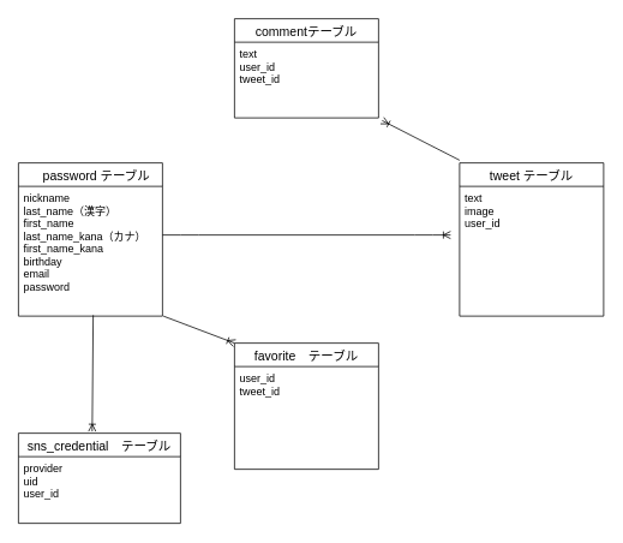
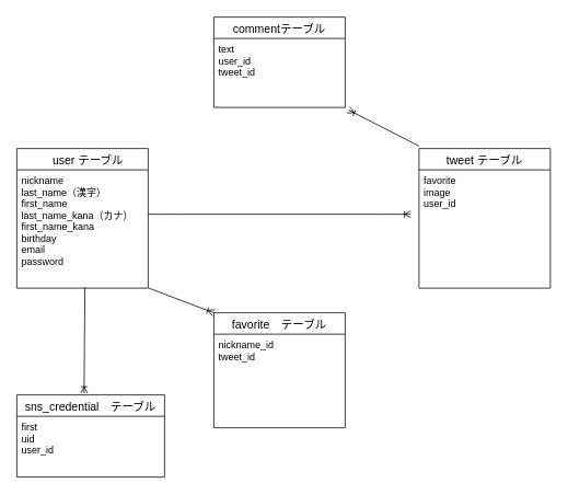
- <mxCell id="2" value="　password テーブル" style="swimlane;fontStyle=0;childLayout=stackLayout;horizontal=1;startSize=26;horizontalStack=0;resizeParent=1;resizeParentMax=0;resizeLast=0;collapsible=1;marginBottom=0;align=center;fontSize=14;" parent="1" vertex="1"><mxGeometry x="20" y="180" width="160" height="170" as="geometry" /></mxCell>
+ <mxCell id="2" value="　user テーブル" style="swimlane;fontStyle=0;childLayout=stackLayout;horizontal=1;startSize=26;horizontalStack=0;resizeParent=1;resizeParentMax=0;resizeLast=0;collapsible=1;marginBottom=0;align=center;fontSize=14;" parent="1" vertex="1"><mxGeometry x="20" y="180" width="160" height="170" as="geometry" /></mxCell>
- <mxCell id="5" value="text&#10;image&#10;user_id" style="text;strokeColor=none;fillColor=none;spacingLeft=4;spacingRight=4;overflow=hidden;rotatable=0;points=[[0,0.5],[1,0.5]];portConstraint=eastwest;fontSize=12;" parent="4" vertex="1"><mxGeometry y="26" width="160" height="144" as="geometry" /></mxCell>
+ <mxCell id="5" value="favorite&#10;image&#10;user_id" style="text;strokeColor=none;fillColor=none;spacingLeft=4;spacingRight=4;overflow=hidden;rotatable=0;points=[[0,0.5],[1,0.5]];portConstraint=eastwest;fontSize=12;" parent="4" vertex="1"><mxGeometry y="26" width="160" height="144" as="geometry" /></mxCell>
- <mxCell id="7" value="user_id&#10;tweet_id" style="text;strokeColor=none;fillColor=none;spacingLeft=4;spacingRight=4;overflow=hidden;rotatable=0;points=[[0,0.5],[1,0.5]];portConstraint=eastwest;fontSize=12;" parent="6" vertex="1"><mxGeometry y="26" width="160" height="114" as="geometry" /></mxCell>
+ <mxCell id="7" value="nickname_id&#10;tweet_id" style="text;strokeColor=none;fillColor=none;spacingLeft=4;spacingRight=4;overflow=hidden;rotatable=0;points=[[0,0.5],[1,0.5]];portConstraint=eastwest;fontSize=12;" parent="6" vertex="1"><mxGeometry y="26" width="160" height="114" as="geometry" /></mxCell>
- <mxCell id="14" value="provider&#10;uid&#10;user_id" style="text;strokeColor=none;fillColor=none;spacingLeft=4;spacingRight=4;overflow=hidden;rotatable=0;points=[[0,0.5],[1,0.5]];portConstraint=eastwest;fontSize=12;" vertex="1" parent="13"><mxGeometry y="26" width="180" height="74" as="geometry" /></mxCell>
+ <mxCell id="14" value="first&#10;uid&#10;user_id" style="text;strokeColor=none;fillColor=none;spacingLeft=4;spacingRight=4;overflow=hidden;rotatable=0;points=[[0,0.5],[1,0.5]];portConstraint=eastwest;fontSize=12;" vertex="1" parent="13"><mxGeometry y="26" width="180" height="74" as="geometry" /></mxCell>
